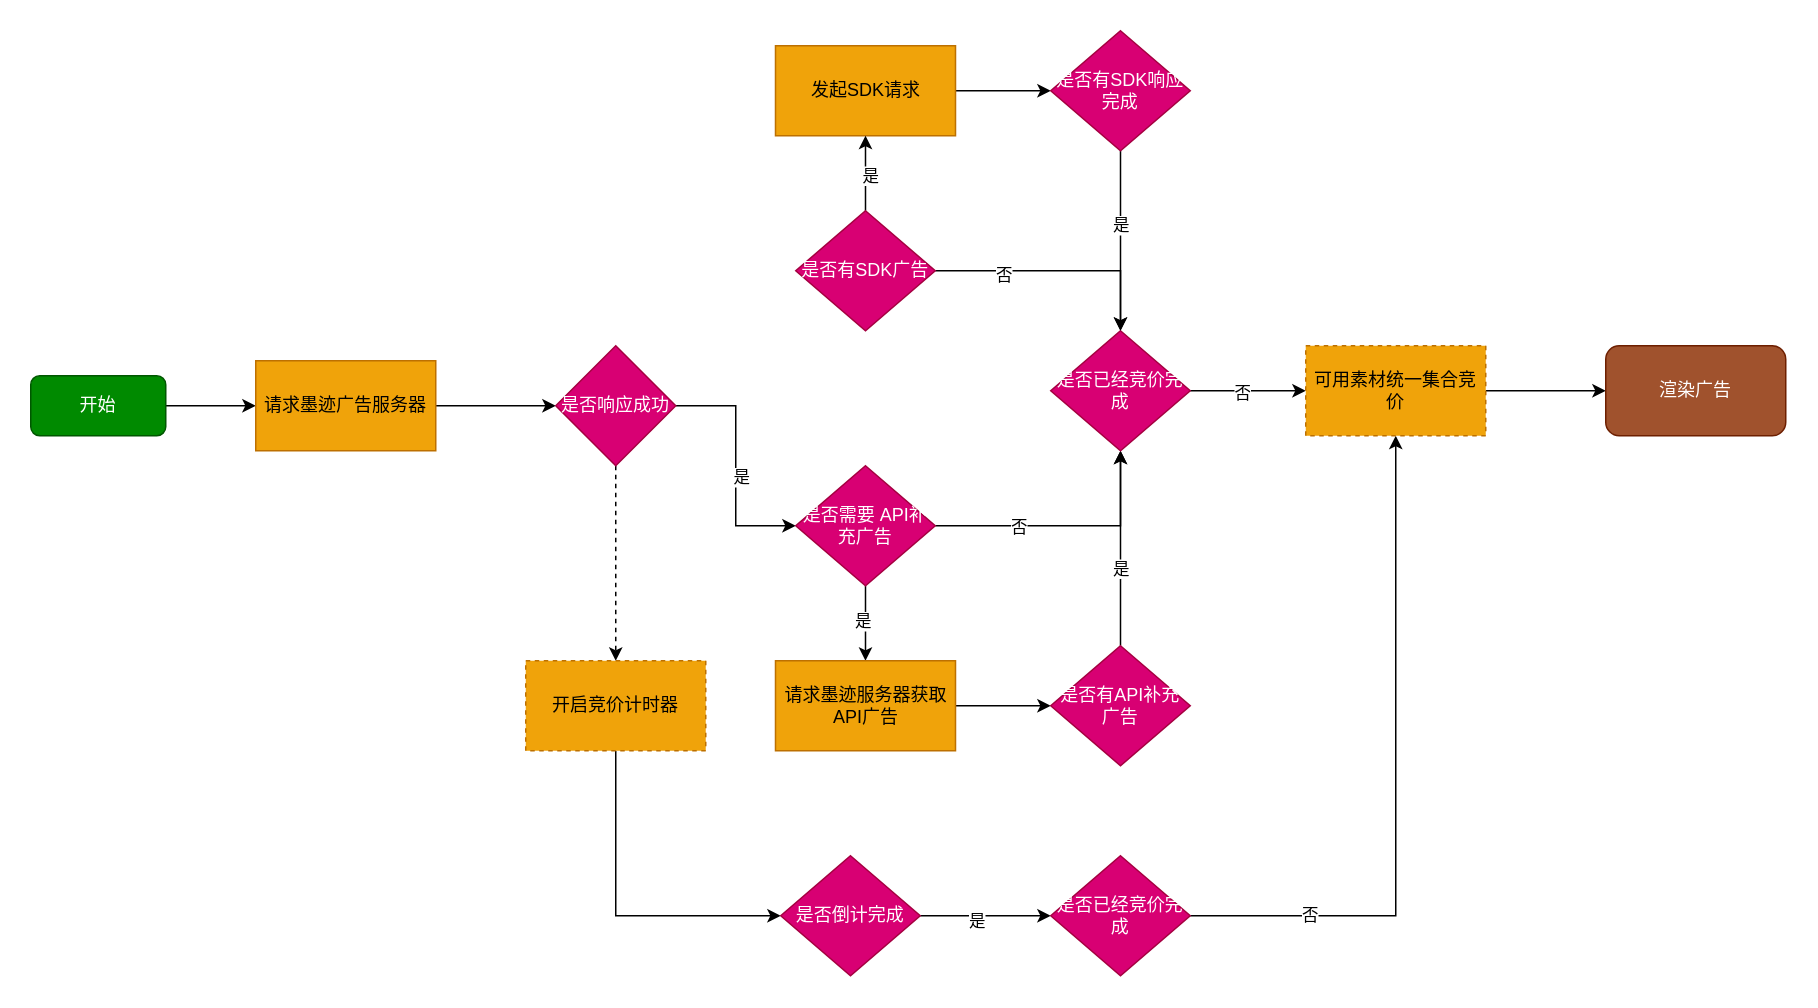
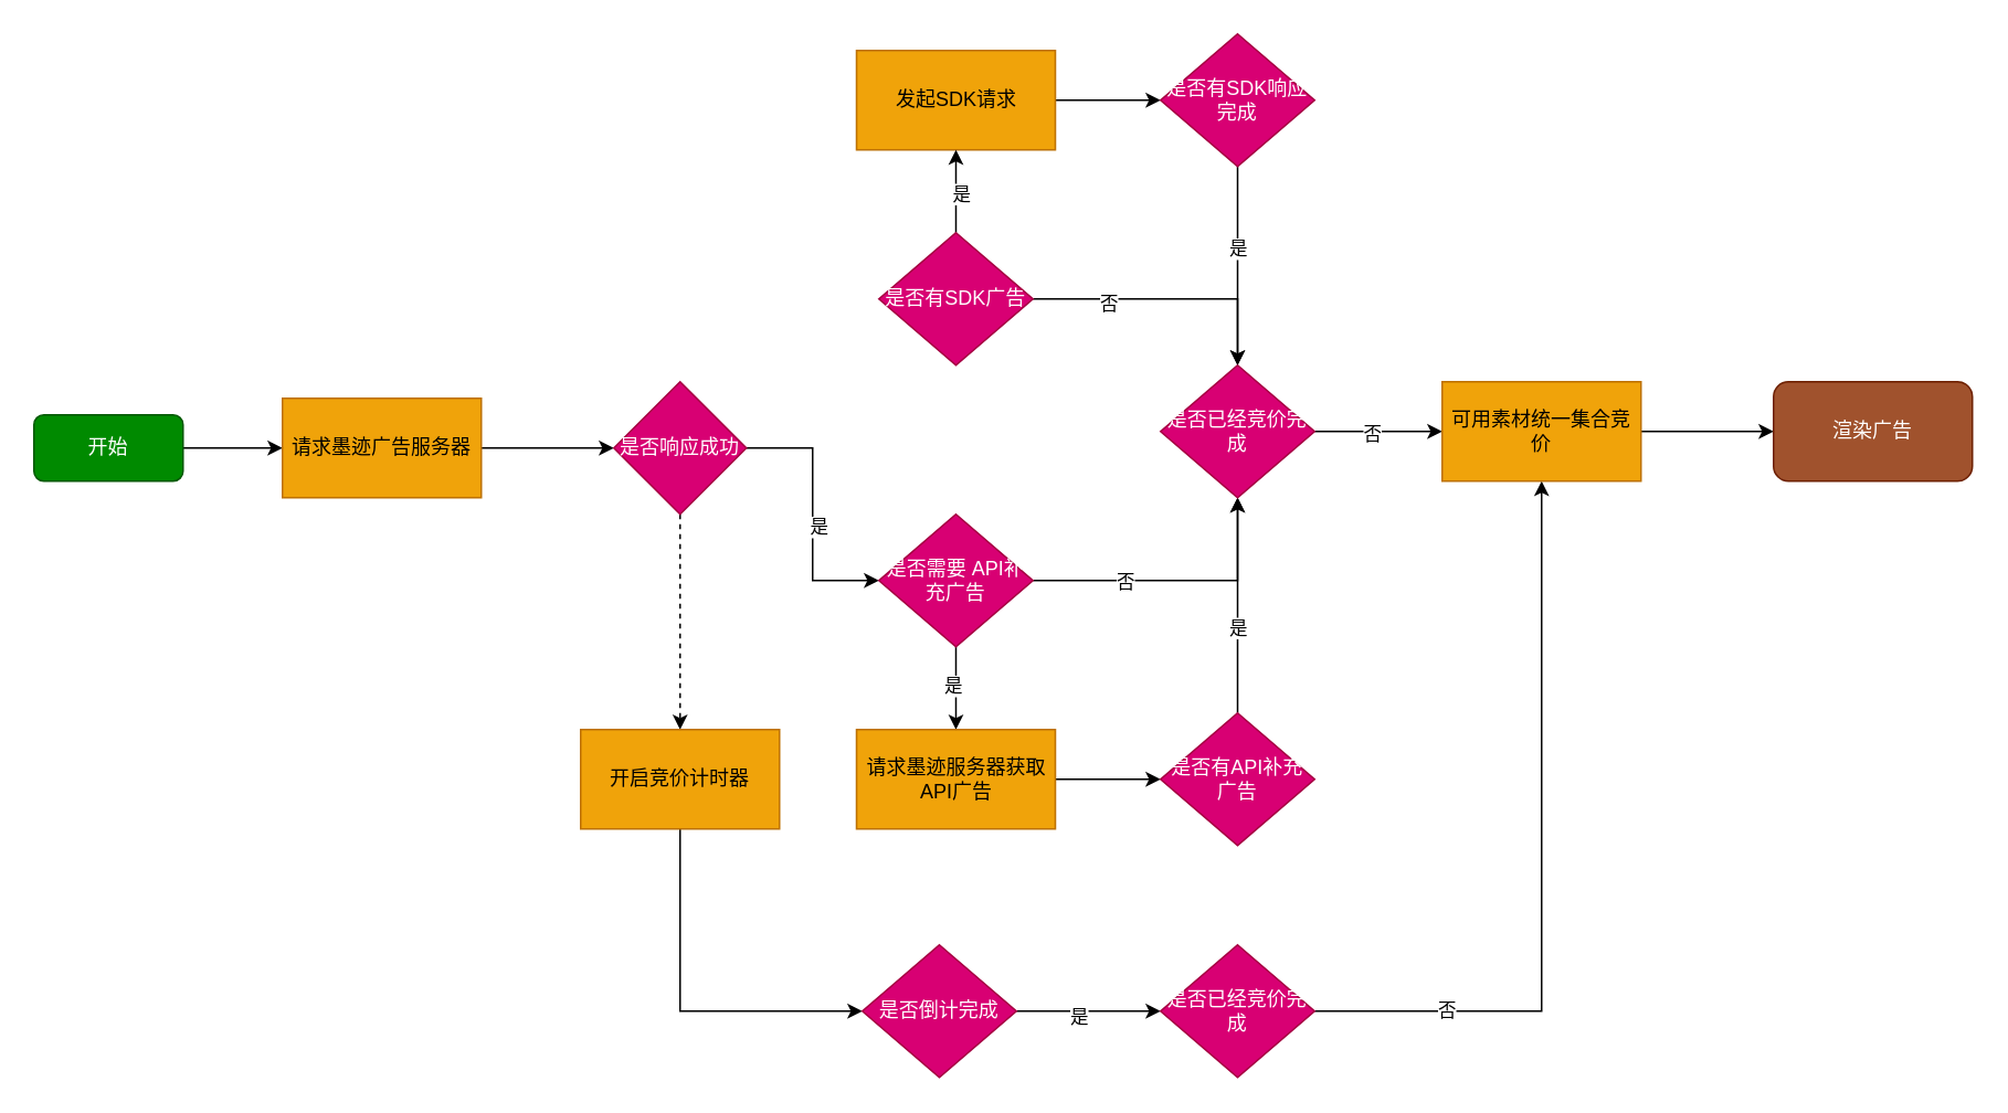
- <mxCell id="42" value="可用素材统一集合竞价" style="whiteSpace=wrap;html=1;fillColor=#f0a30a;fontColor=#000000;strokeColor=#BD7000;dashed=1;" vertex="1" parent="1"><mxGeometry x="870" y="230" width="120" height="60" as="geometry" /></mxCell>
+ <mxCell id="42" value="可用素材统一集合竞价" style="whiteSpace=wrap;html=1;fillColor=#f0a30a;fontColor=#000000;strokeColor=#BD7000;" vertex="1" parent="1"><mxGeometry x="870" y="230" width="120" height="60" as="geometry" /></mxCell>
- <mxCell id="25" value="开启竞价计时器" style="whiteSpace=wrap;html=1;fillColor=#f0a30a;fontColor=#000000;strokeColor=#BD7000;dashed=1;" vertex="1" parent="1"><mxGeometry x="350" y="440" width="120" height="60" as="geometry" /></mxCell>
+ <mxCell id="25" value="开启竞价计时器" style="whiteSpace=wrap;html=1;fillColor=#f0a30a;fontColor=#000000;strokeColor=#BD7000;" vertex="1" parent="1"><mxGeometry x="350" y="440" width="120" height="60" as="geometry" /></mxCell>
